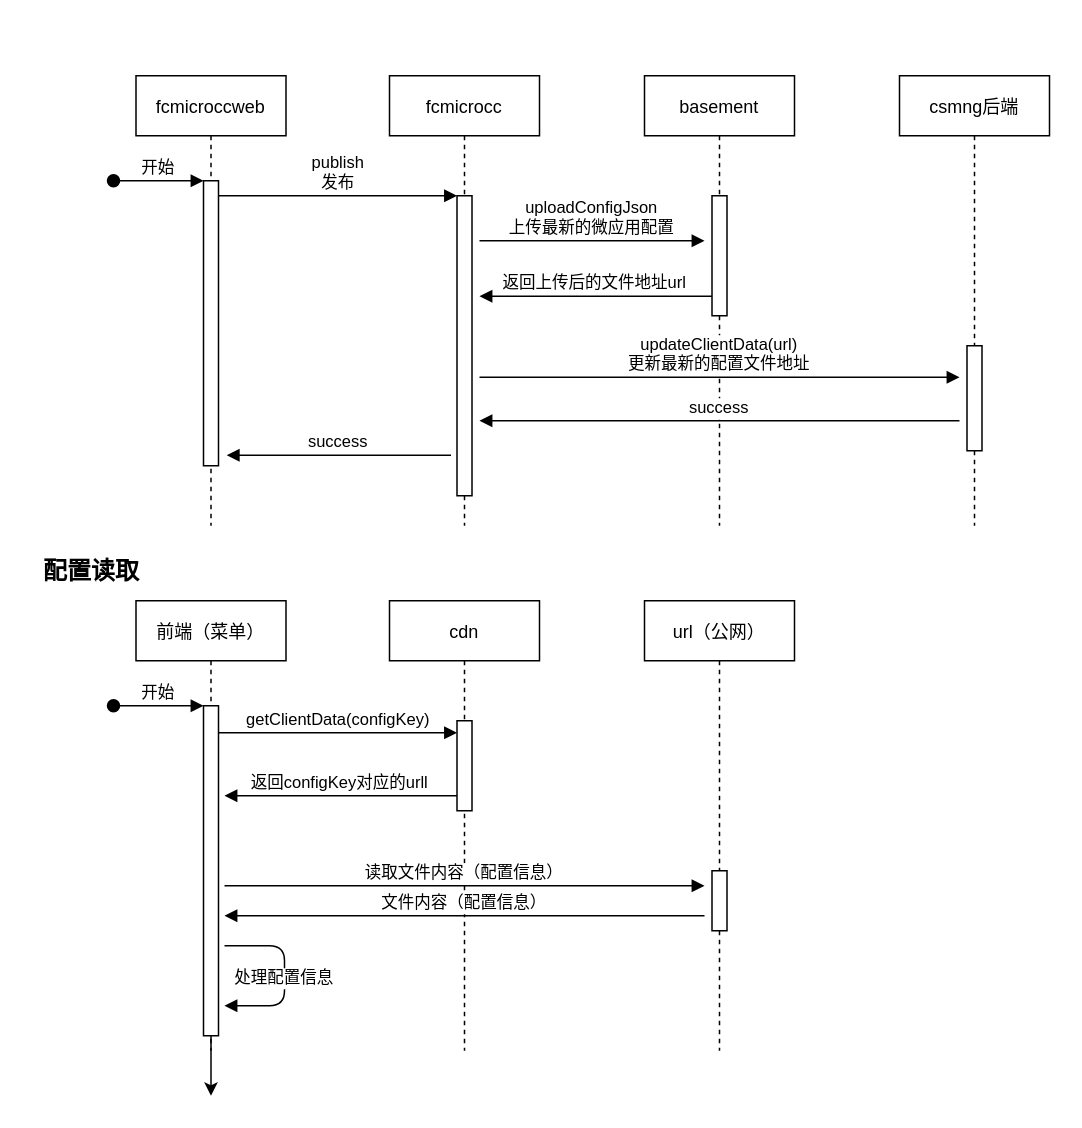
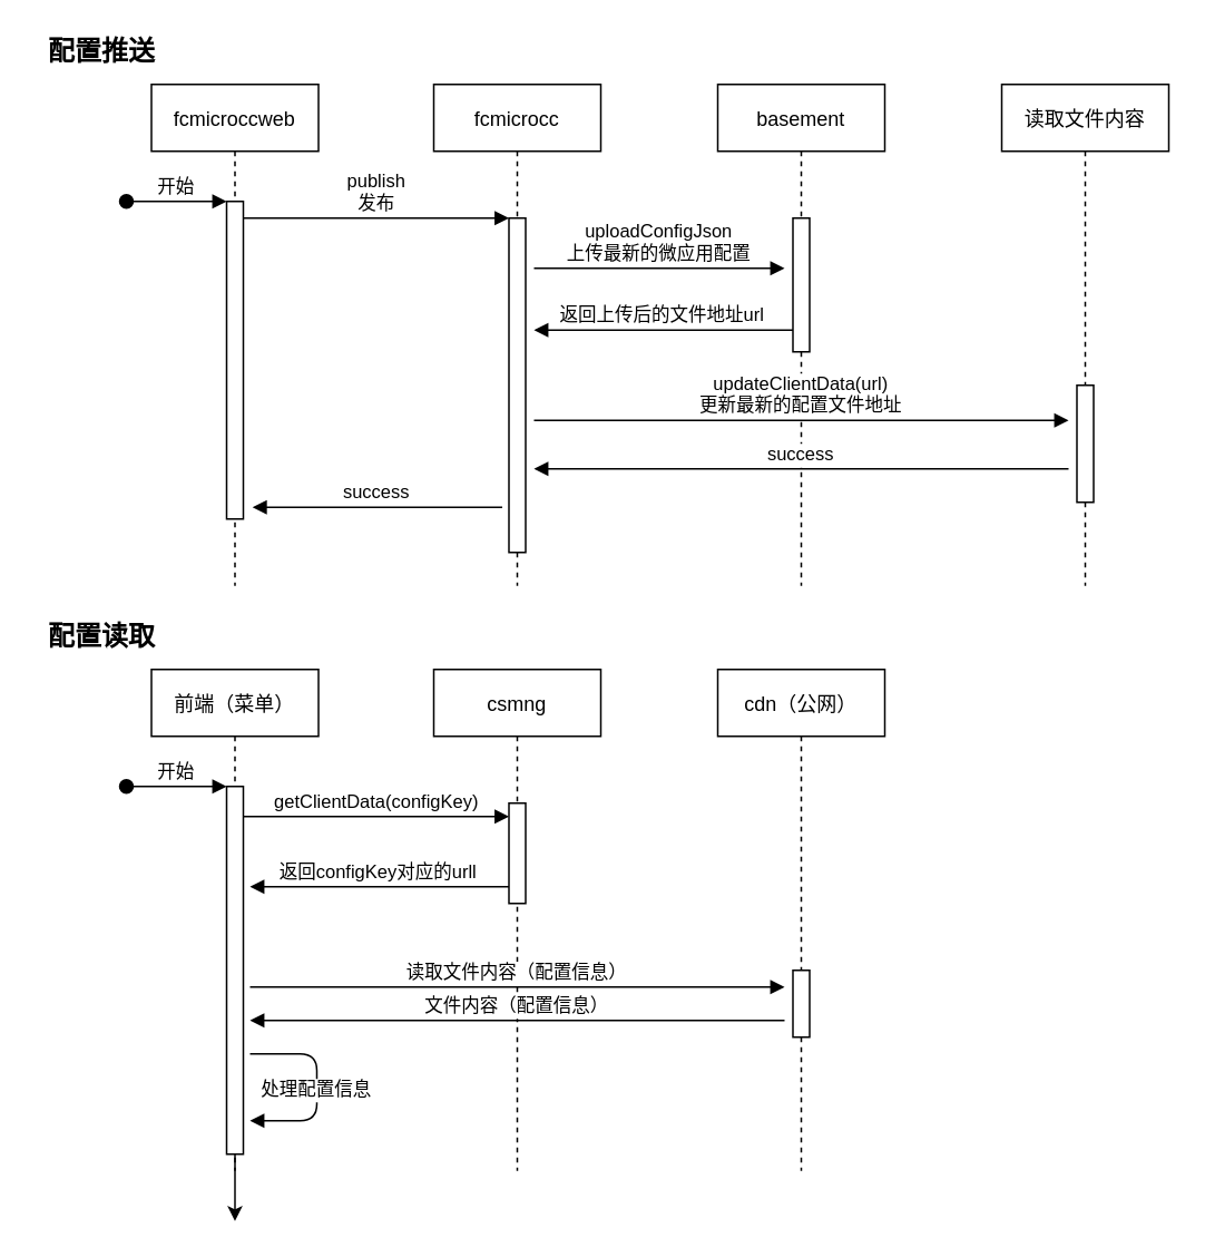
+ <mxCell id="27" value="配置推送" style="text;html=1;align=center;verticalAlign=middle;resizable=0;points=[];autosize=1;fontStyle=1;fontSize=16;" parent="1" vertex="1"><mxGeometry x="20" y="20" width="80" height="20" as="geometry" /></mxCell>
- <mxCell id="10" value="csmng后端" style="shape=umlLifeline;perimeter=lifelinePerimeter;container=1;collapsible=0;recursiveResize=0;rounded=0;shadow=0;strokeWidth=1;" parent="1" vertex="1"><mxGeometry x="599" y="50" width="100" height="300" as="geometry" /></mxCell>
+ <mxCell id="10" value="读取文件内容" style="shape=umlLifeline;perimeter=lifelinePerimeter;container=1;collapsible=0;recursiveResize=0;rounded=0;shadow=0;strokeWidth=1;" parent="1" vertex="1"><mxGeometry x="599" y="50" width="100" height="300" as="geometry" /></mxCell>
- <mxCell id="20" value="cdn" style="shape=umlLifeline;perimeter=lifelinePerimeter;container=1;collapsible=0;recursiveResize=0;rounded=0;shadow=0;strokeWidth=1;" parent="1" vertex="1"><mxGeometry x="259" y="400" width="100" height="300" as="geometry" /></mxCell>
+ <mxCell id="20" value="csmng" style="shape=umlLifeline;perimeter=lifelinePerimeter;container=1;collapsible=0;recursiveResize=0;rounded=0;shadow=0;strokeWidth=1;" parent="1" vertex="1"><mxGeometry x="259" y="400" width="100" height="300" as="geometry" /></mxCell>
- <mxCell id="23" value="url（公网）" style="shape=umlLifeline;perimeter=lifelinePerimeter;container=1;collapsible=0;recursiveResize=0;rounded=0;shadow=0;strokeWidth=1;" parent="1" vertex="1"><mxGeometry x="429" y="400" width="100" height="300" as="geometry" /></mxCell>
+ <mxCell id="23" value="cdn（公网）" style="shape=umlLifeline;perimeter=lifelinePerimeter;container=1;collapsible=0;recursiveResize=0;rounded=0;shadow=0;strokeWidth=1;" parent="1" vertex="1"><mxGeometry x="429" y="400" width="100" height="300" as="geometry" /></mxCell>
